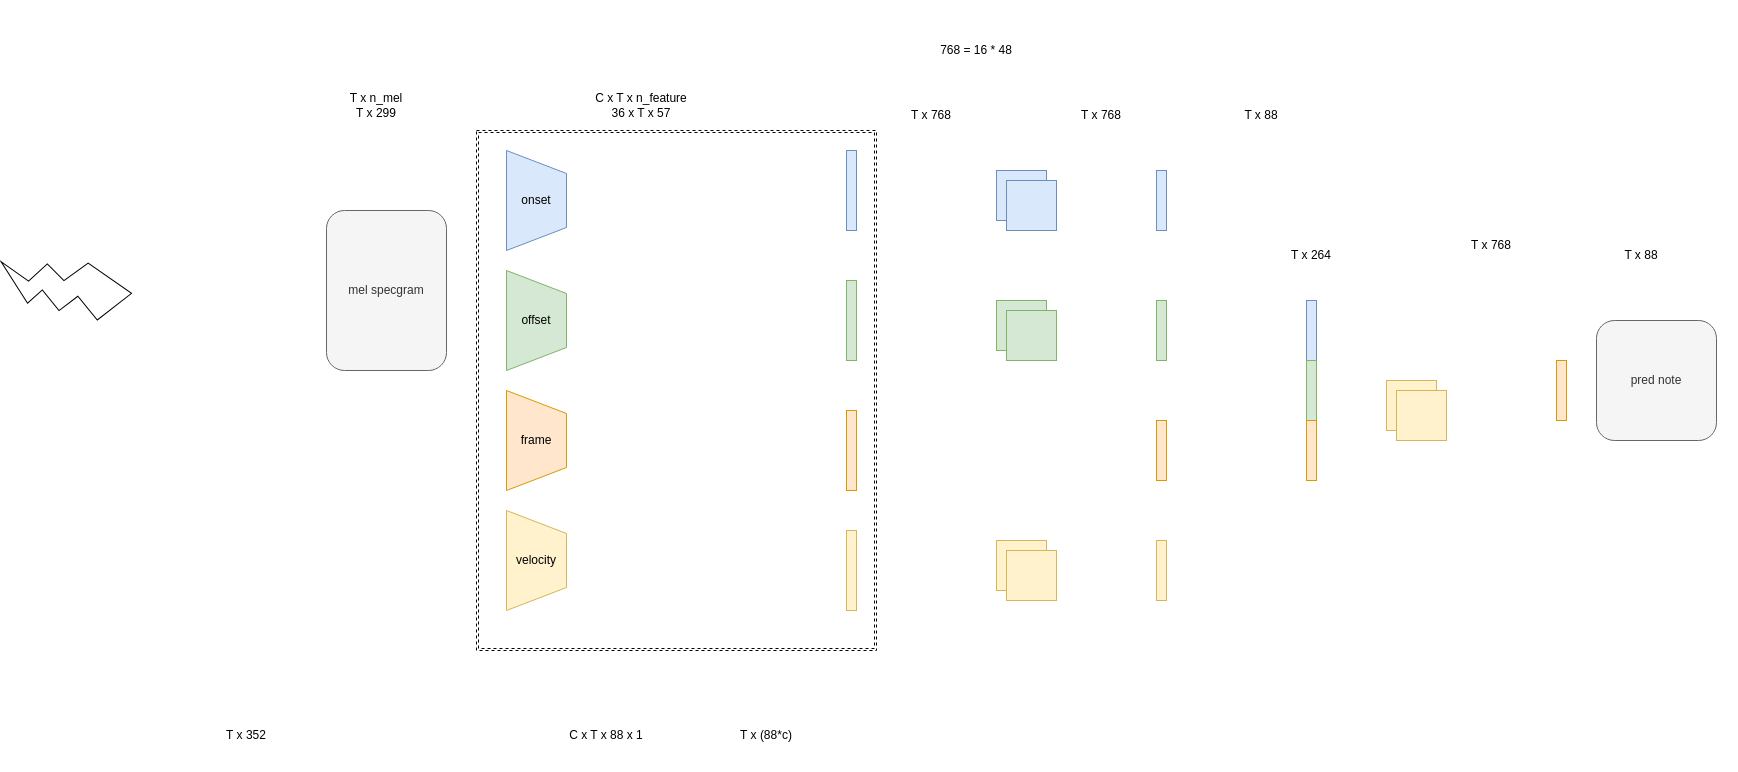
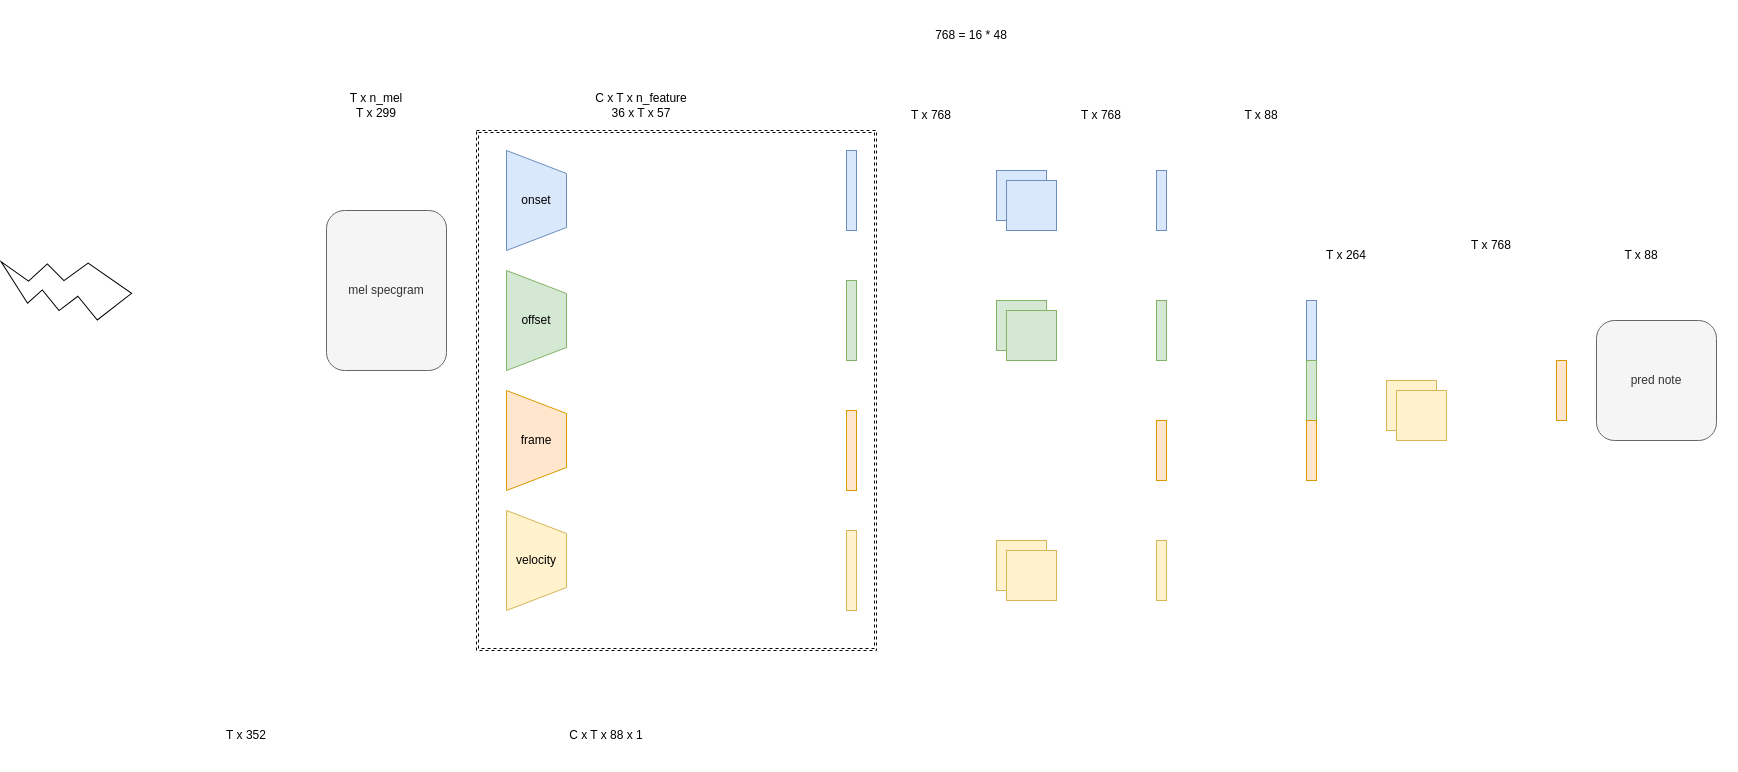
- <mxCell id="38" value="768 = 16 * 48" style="text;html=1;strokeColor=none;fillColor=none;align=center;verticalAlign=middle;whiteSpace=wrap;rounded=0;" vertex="1" parent="1"><mxGeometry x="905" y="35" width="110" height="30" as="geometry" /></mxCell>
+ <mxCell id="38" value="768 = 16 * 48" style="text;html=1;strokeColor=none;fillColor=none;align=center;verticalAlign=middle;whiteSpace=wrap;rounded=0;" vertex="1" parent="1"><mxGeometry x="900" y="20" width="110" height="30" as="geometry" /></mxCell>
- <mxCell id="34" value="T x 264" style="text;html=1;strokeColor=none;fillColor=none;align=center;verticalAlign=middle;whiteSpace=wrap;rounded=0;" vertex="1" parent="1"><mxGeometry x="1240" y="240" width="110" height="30" as="geometry" /></mxCell>
+ <mxCell id="34" value="T x 264" style="text;html=1;strokeColor=none;fillColor=none;align=center;verticalAlign=middle;whiteSpace=wrap;rounded=0;" vertex="1" parent="1"><mxGeometry x="1275" y="240" width="110" height="30" as="geometry" /></mxCell>
- <mxCell id="41" value="T x (88*c)" style="text;html=1;strokeColor=none;fillColor=none;align=center;verticalAlign=middle;whiteSpace=wrap;rounded=0;" vertex="1" parent="1"><mxGeometry x="710" y="720" width="80" height="30" as="geometry" /></mxCell>
